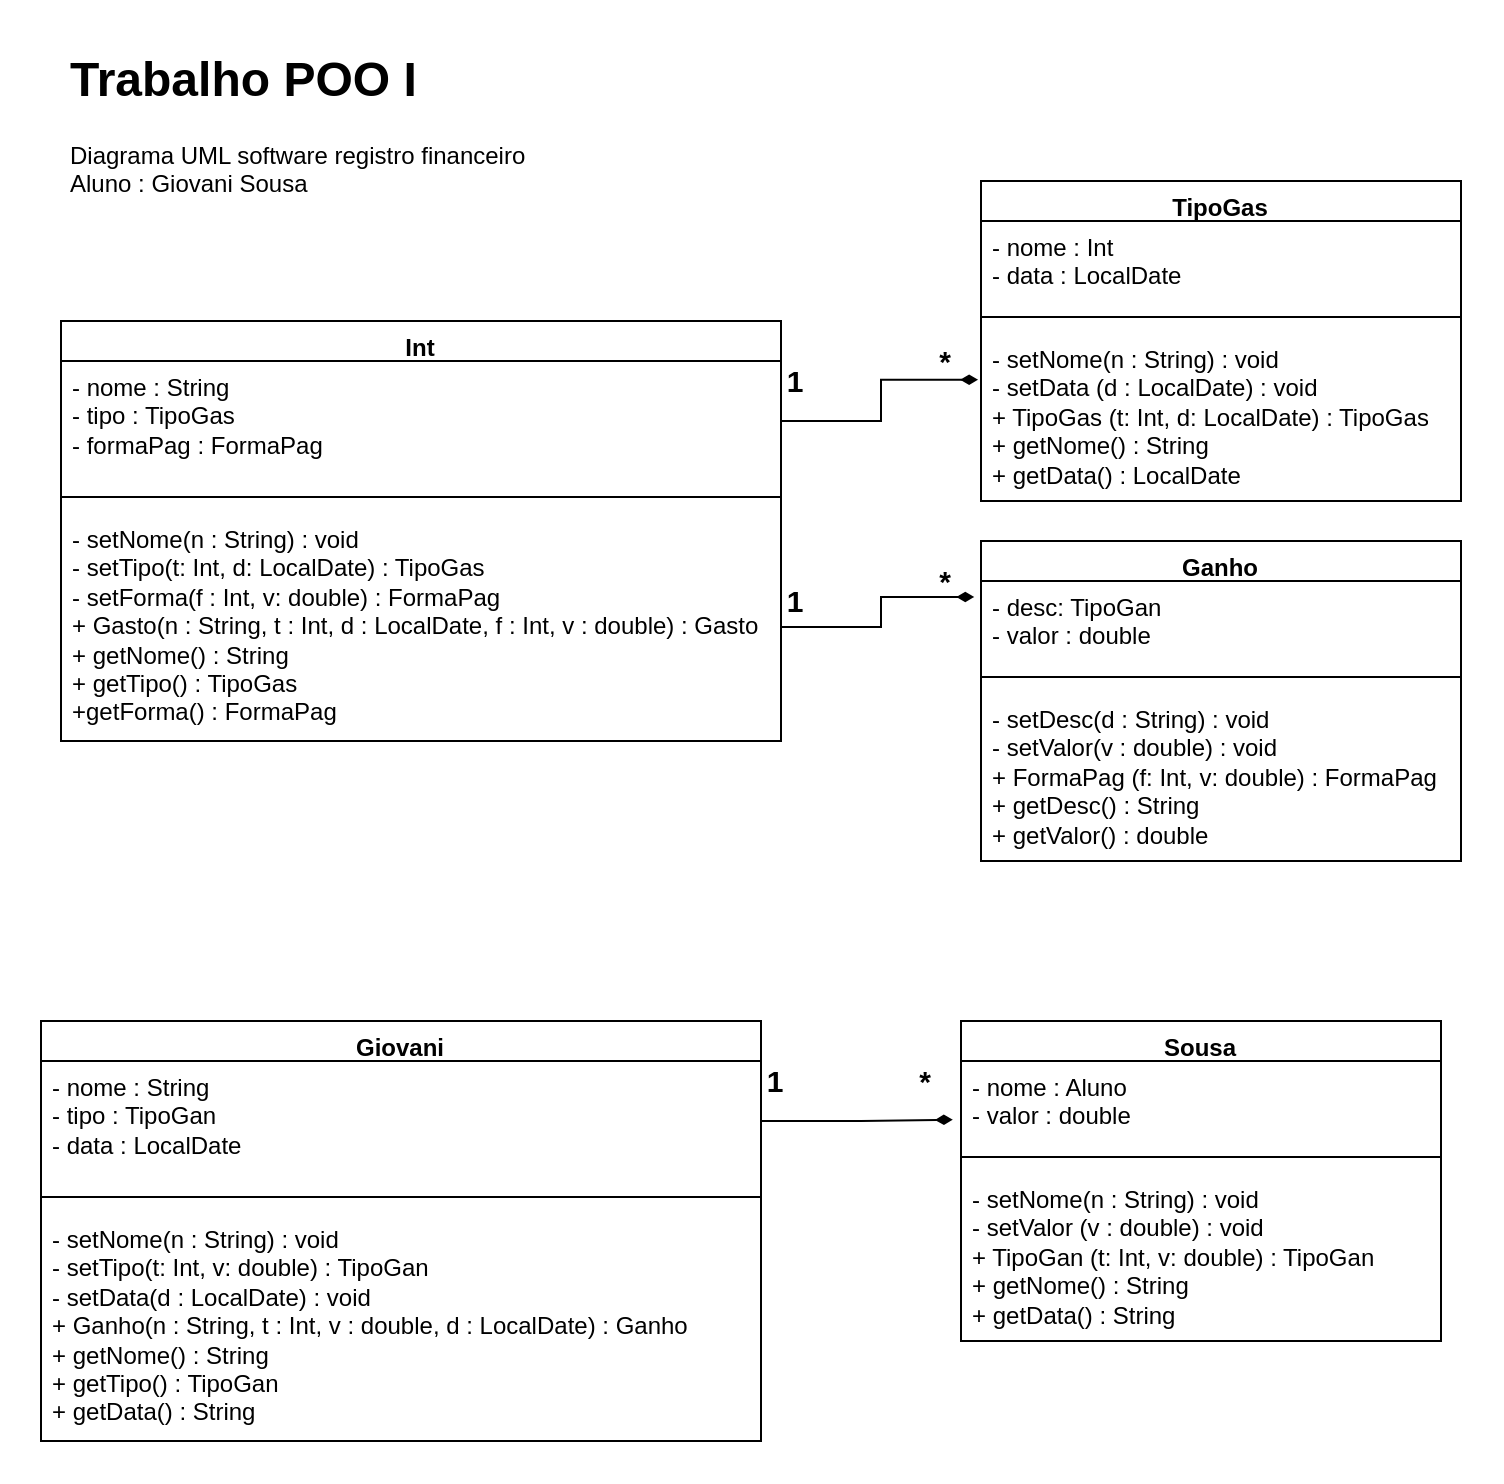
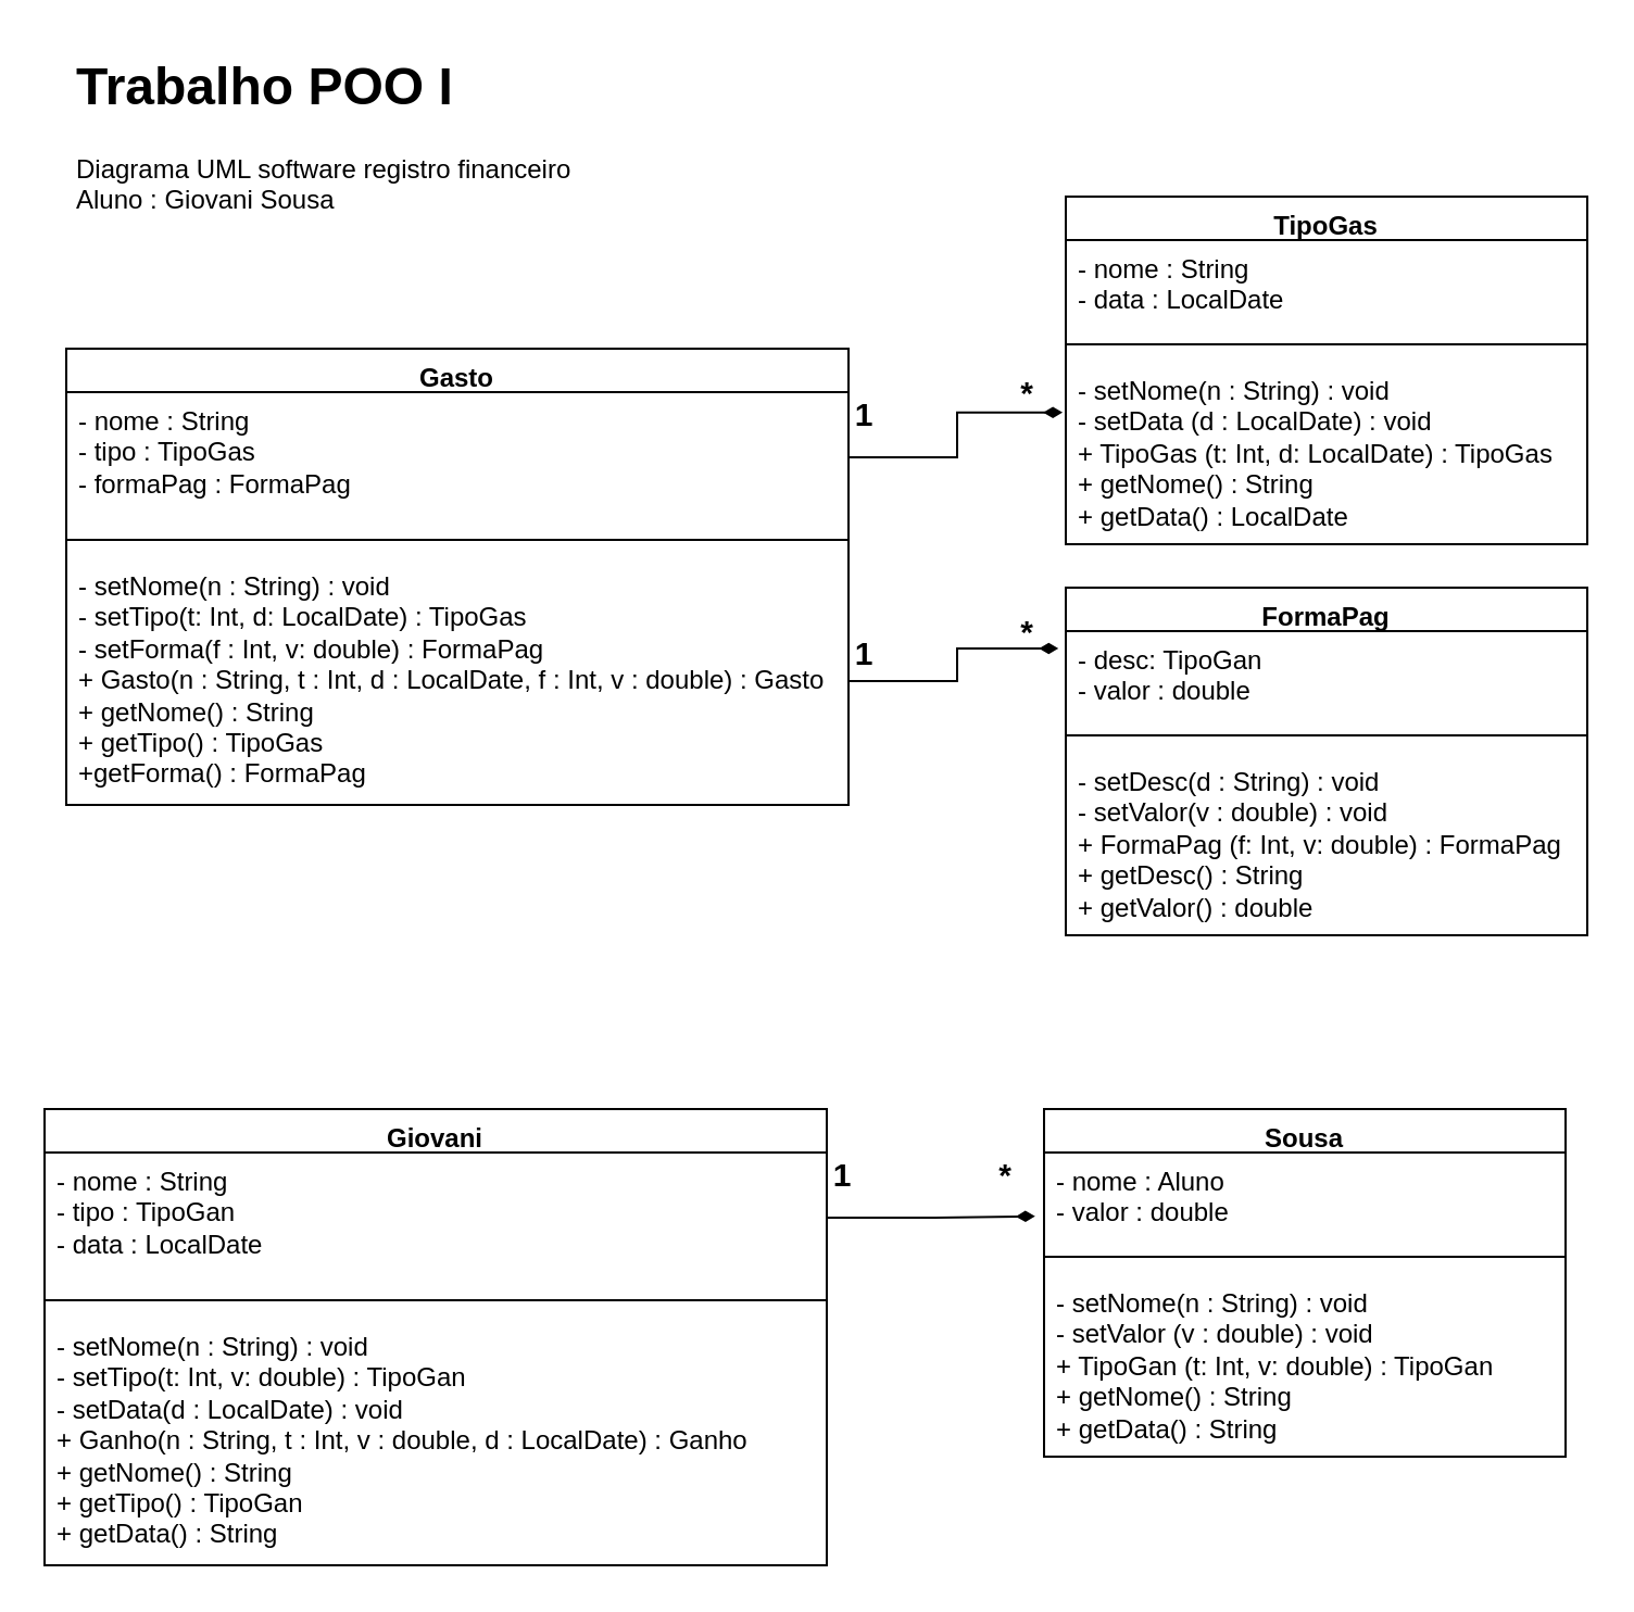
- <mxCell id="7" value="- nome : Int&lt;br&gt;- data : LocalDate" style="text;strokeColor=none;fillColor=none;align=left;verticalAlign=top;spacingLeft=4;spacingRight=4;overflow=hidden;rotatable=0;points=[[0,0.5],[1,0.5]];portConstraint=eastwest;whiteSpace=wrap;html=1;" vertex="1" parent="6"><mxGeometry y="20" width="240" height="40" as="geometry" /></mxCell>
+ <mxCell id="7" value="- nome : String&lt;br&gt;- data : LocalDate" style="text;strokeColor=none;fillColor=none;align=left;verticalAlign=top;spacingLeft=4;spacingRight=4;overflow=hidden;rotatable=0;points=[[0,0.5],[1,0.5]];portConstraint=eastwest;whiteSpace=wrap;html=1;" vertex="1" parent="6"><mxGeometry y="20" width="240" height="40" as="geometry" /></mxCell>
- <mxCell id="2" value="Int" style="swimlane;fontStyle=1;align=center;verticalAlign=top;childLayout=stackLayout;horizontal=1;startSize=20;horizontalStack=0;resizeParent=1;resizeParentMax=0;resizeLast=0;collapsible=1;marginBottom=0;whiteSpace=wrap;html=1;" parent="1" vertex="1"><mxGeometry x="30" y="160" width="360" height="210" as="geometry"><mxRectangle x="220" y="130" width="70" height="30" as="alternateBounds" /></mxGeometry></mxCell>
+ <mxCell id="2" value="Gasto" style="swimlane;fontStyle=1;align=center;verticalAlign=top;childLayout=stackLayout;horizontal=1;startSize=20;horizontalStack=0;resizeParent=1;resizeParentMax=0;resizeLast=0;collapsible=1;marginBottom=0;whiteSpace=wrap;html=1;" parent="1" vertex="1"><mxGeometry x="30" y="160" width="360" height="210" as="geometry"><mxRectangle x="220" y="130" width="70" height="30" as="alternateBounds" /></mxGeometry></mxCell>
- <mxCell id="23" value="Ganho" style="swimlane;fontStyle=1;align=center;verticalAlign=top;childLayout=stackLayout;horizontal=1;startSize=20;horizontalStack=0;resizeParent=1;resizeParentMax=0;resizeLast=0;collapsible=1;marginBottom=0;whiteSpace=wrap;html=1;" vertex="1" parent="1"><mxGeometry x="490" y="270" width="240" height="160" as="geometry"><mxRectangle x="220" y="130" width="70" height="30" as="alternateBounds" /></mxGeometry></mxCell>
+ <mxCell id="23" value="FormaPag" style="swimlane;fontStyle=1;align=center;verticalAlign=top;childLayout=stackLayout;horizontal=1;startSize=20;horizontalStack=0;resizeParent=1;resizeParentMax=0;resizeLast=0;collapsible=1;marginBottom=0;whiteSpace=wrap;html=1;" vertex="1" parent="1"><mxGeometry x="490" y="270" width="240" height="160" as="geometry"><mxRectangle x="220" y="130" width="70" height="30" as="alternateBounds" /></mxGeometry></mxCell>
